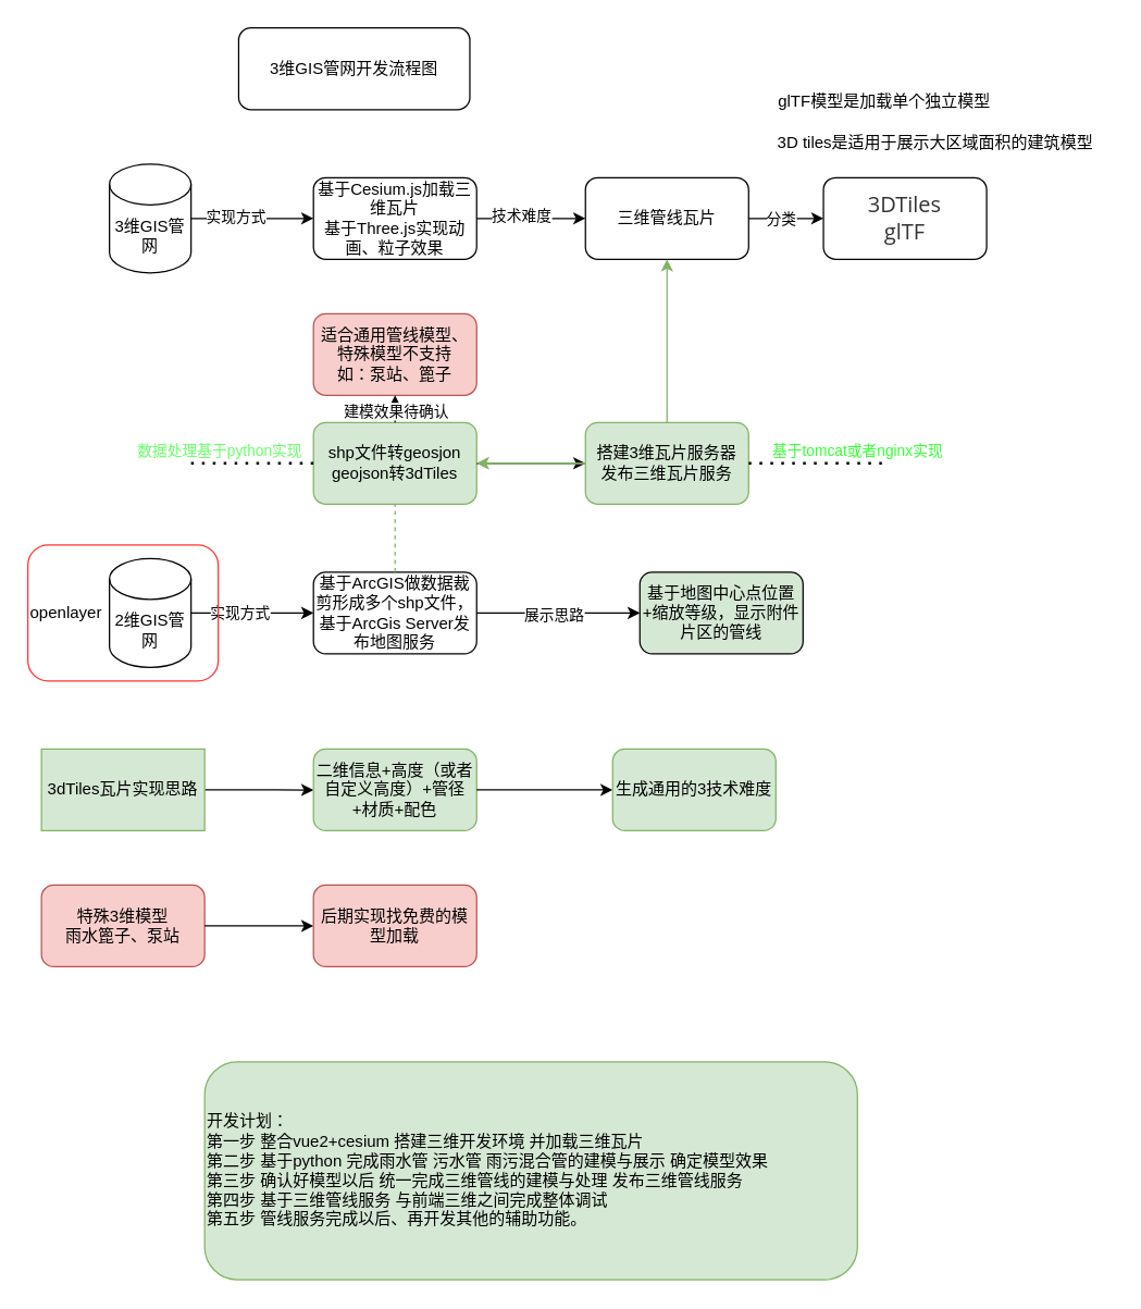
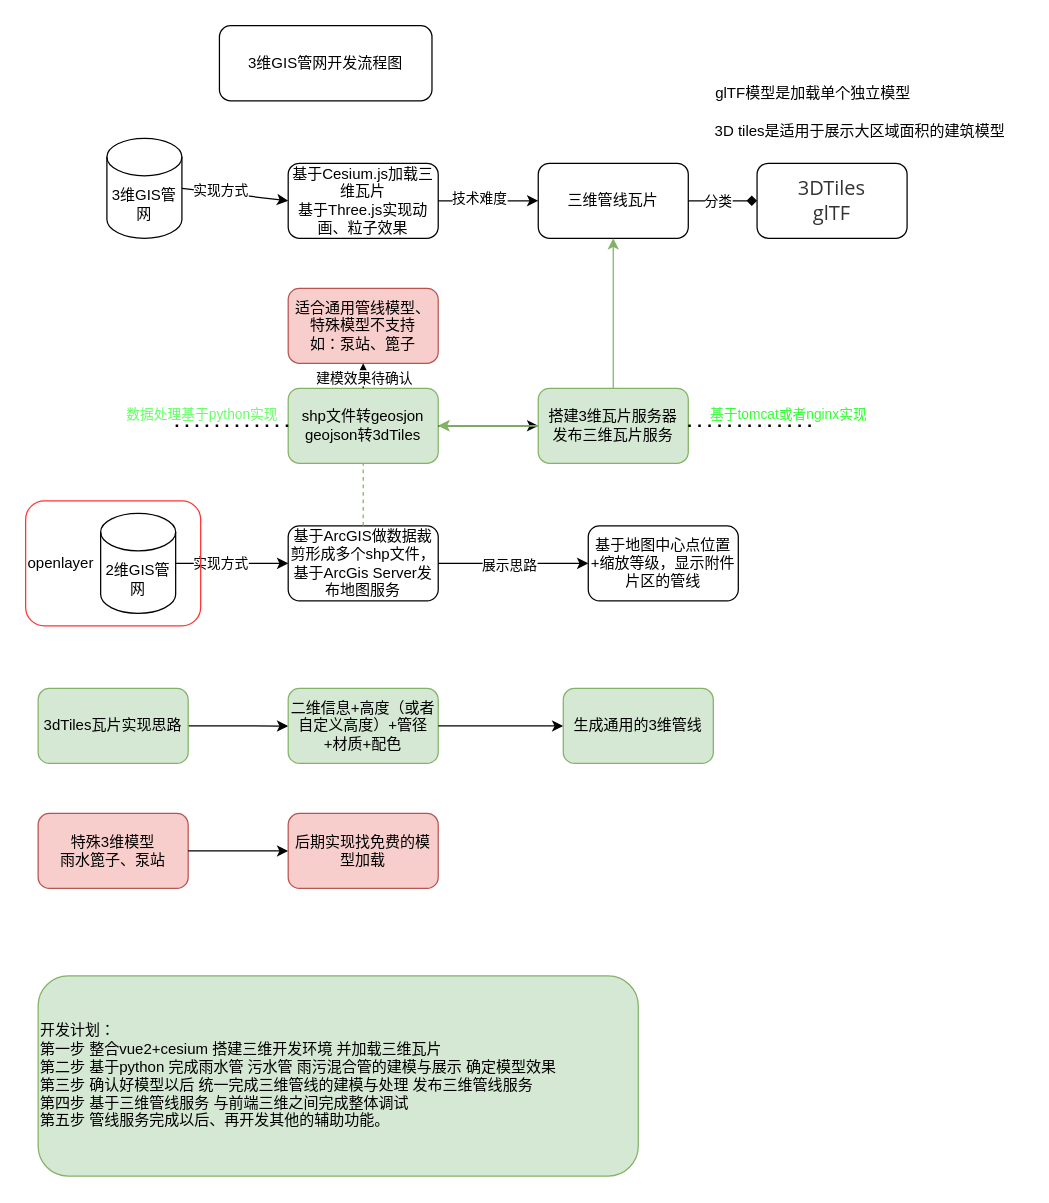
- <mxCell id="2" value="3维GIS管网" style="shape=cylinder3;whiteSpace=wrap;html=1;boundedLbl=1;backgroundOutline=1;size=15;" vertex="1" parent="1"><mxGeometry x="80" y="120" width="60" height="80" as="geometry" /></mxCell>
+ <mxCell id="2" value="3维GIS管网" style="shape=cylinder3;whiteSpace=wrap;html=1;boundedLbl=1;backgroundOutline=1;size=15;" vertex="1" parent="1"><mxGeometry x="85" y="110" width="60" height="80" as="geometry" /></mxCell>
- <mxCell id="10" value="" style="endArrow=classic;html=1;rounded=0;exitX=1;exitY=0.5;exitDx=0;exitDy=0;entryX=0;entryY=0.5;entryDx=0;entryDy=0;" edge="1" parent="1" source="8" target="9"><mxGeometry width="50" height="50" relative="1" as="geometry"><mxPoint x="380" y="420" as="sourcePoint" /><mxPoint x="430" y="370" as="targetPoint" /></mxGeometry></mxCell>
+ <mxCell id="10" value="" style="endArrow=diamond;html=1;rounded=0;exitX=1;exitY=0.5;exitDx=0;exitDy=0;entryX=0;entryY=0.5;entryDx=0;entryDy=0;" edge="1" parent="1" source="8" target="9"><mxGeometry width="50" height="50" relative="1" as="geometry"><mxPoint x="380" y="420" as="sourcePoint" /><mxPoint x="430" y="370" as="targetPoint" /></mxGeometry></mxCell>
- <mxCell id="20" value="基于地图中心点位置+缩放等级，显示附件片区的管线" style="rounded=1;whiteSpace=wrap;html=1;fillColor=#d5e8d4;" vertex="1" parent="1"><mxGeometry x="470" y="420" width="120" height="60" as="geometry" /></mxCell>
+ <mxCell id="20" value="基于地图中心点位置+缩放等级，显示附件片区的管线" style="rounded=1;whiteSpace=wrap;html=1;" vertex="1" parent="1"><mxGeometry x="470" y="420" width="120" height="60" as="geometry" /></mxCell>
- <mxCell id="37" value="3dTiles瓦片实现思路" style="whiteSpace=wrap;html=1;fillColor=#d5e8d4;strokeColor=#82b366;rounded=0;" vertex="1" parent="1"><mxGeometry x="30" y="550" width="120" height="60" as="geometry" /></mxCell>
+ <mxCell id="37" value="3dTiles瓦片实现思路" style="rounded=1;whiteSpace=wrap;html=1;fillColor=#d5e8d4;strokeColor=#82b366;" vertex="1" parent="1"><mxGeometry x="30" y="550" width="120" height="60" as="geometry" /></mxCell>
- <mxCell id="40" value="生成通用的3技术难度" style="rounded=1;whiteSpace=wrap;html=1;fillColor=#d5e8d4;strokeColor=#82b366;" vertex="1" parent="1"><mxGeometry x="450" y="550" width="120" height="60" as="geometry" /></mxCell>
+ <mxCell id="40" value="生成通用的3维管线" style="rounded=1;whiteSpace=wrap;html=1;fillColor=#d5e8d4;strokeColor=#82b366;" vertex="1" parent="1"><mxGeometry x="450" y="550" width="120" height="60" as="geometry" /></mxCell>
- <mxCell id="44" value="&lt;div align=&quot;left&quot;&gt;开发计划：&lt;/div&gt;&lt;div align=&quot;left&quot;&gt;第一步 整合vue2+cesium 搭建三维开发环境 并加载三维瓦片&lt;/div&gt;&lt;div align=&quot;left&quot;&gt;第二步 基于python 完成雨水管 污水管 雨污混合管的建模与展示 确定模型效果&lt;/div&gt;&lt;div align=&quot;left&quot;&gt;第三步 确认好模型以后 统一完成三维管线的建模与处理 发布三维管线服务&lt;/div&gt;&lt;div align=&quot;left&quot;&gt;第四步 基于三维管线服务 与前端三维之间完成整体调试&lt;/div&gt;&lt;div align=&quot;left&quot;&gt;第五步 管线服务完成以后、再开发其他的辅助功能。&lt;br&gt;&lt;/div&gt;" style="rounded=1;whiteSpace=wrap;html=1;align=left;fillColor=#d5e8d4;strokeColor=#82b366;" vertex="1" parent="1"><mxGeometry x="150" y="780" width="480" height="160" as="geometry" /></mxCell>
+ <mxCell id="44" value="&lt;div align=&quot;left&quot;&gt;开发计划：&lt;/div&gt;&lt;div align=&quot;left&quot;&gt;第一步 整合vue2+cesium 搭建三维开发环境 并加载三维瓦片&lt;/div&gt;&lt;div align=&quot;left&quot;&gt;第二步 基于python 完成雨水管 污水管 雨污混合管的建模与展示 确定模型效果&lt;/div&gt;&lt;div align=&quot;left&quot;&gt;第三步 确认好模型以后 统一完成三维管线的建模与处理 发布三维管线服务&lt;/div&gt;&lt;div align=&quot;left&quot;&gt;第四步 基于三维管线服务 与前端三维之间完成整体调试&lt;/div&gt;&lt;div align=&quot;left&quot;&gt;第五步 管线服务完成以后、再开发其他的辅助功能。&lt;br&gt;&lt;/div&gt;" style="rounded=1;whiteSpace=wrap;html=1;align=left;fillColor=#d5e8d4;strokeColor=#82b366;" vertex="1" parent="1"><mxGeometry x="30" y="780" width="480" height="160" as="geometry" /></mxCell>
